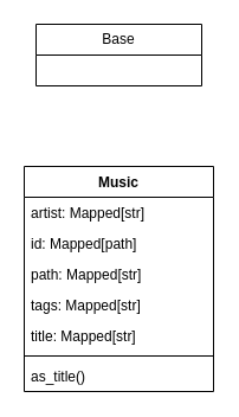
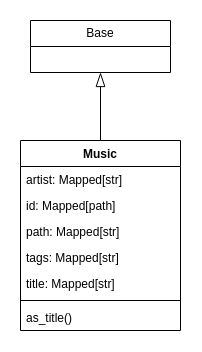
+ <mxCell id="11" value="" style="endArrow=blockThin;html=1;endSize=12;startArrow=none;startSize=14;startFill=0;edgeStyle=orthogonalEdgeStyle;align=left;verticalAlign=bottom;rounded=0;exitX=0.5;exitY=0;exitDx=0;exitDy=0;entryX=0.5;entryY=1;entryDx=0;entryDy=0;endFill=0;" edge="1" parent="1" source="3" target="2"><mxGeometry x="-0.412" y="-50" relative="1" as="geometry"><mxPoint x="-70" y="270" as="sourcePoint" /><mxPoint x="90" y="270" as="targetPoint" /><mxPoint as="offset" /></mxGeometry></mxCell>
